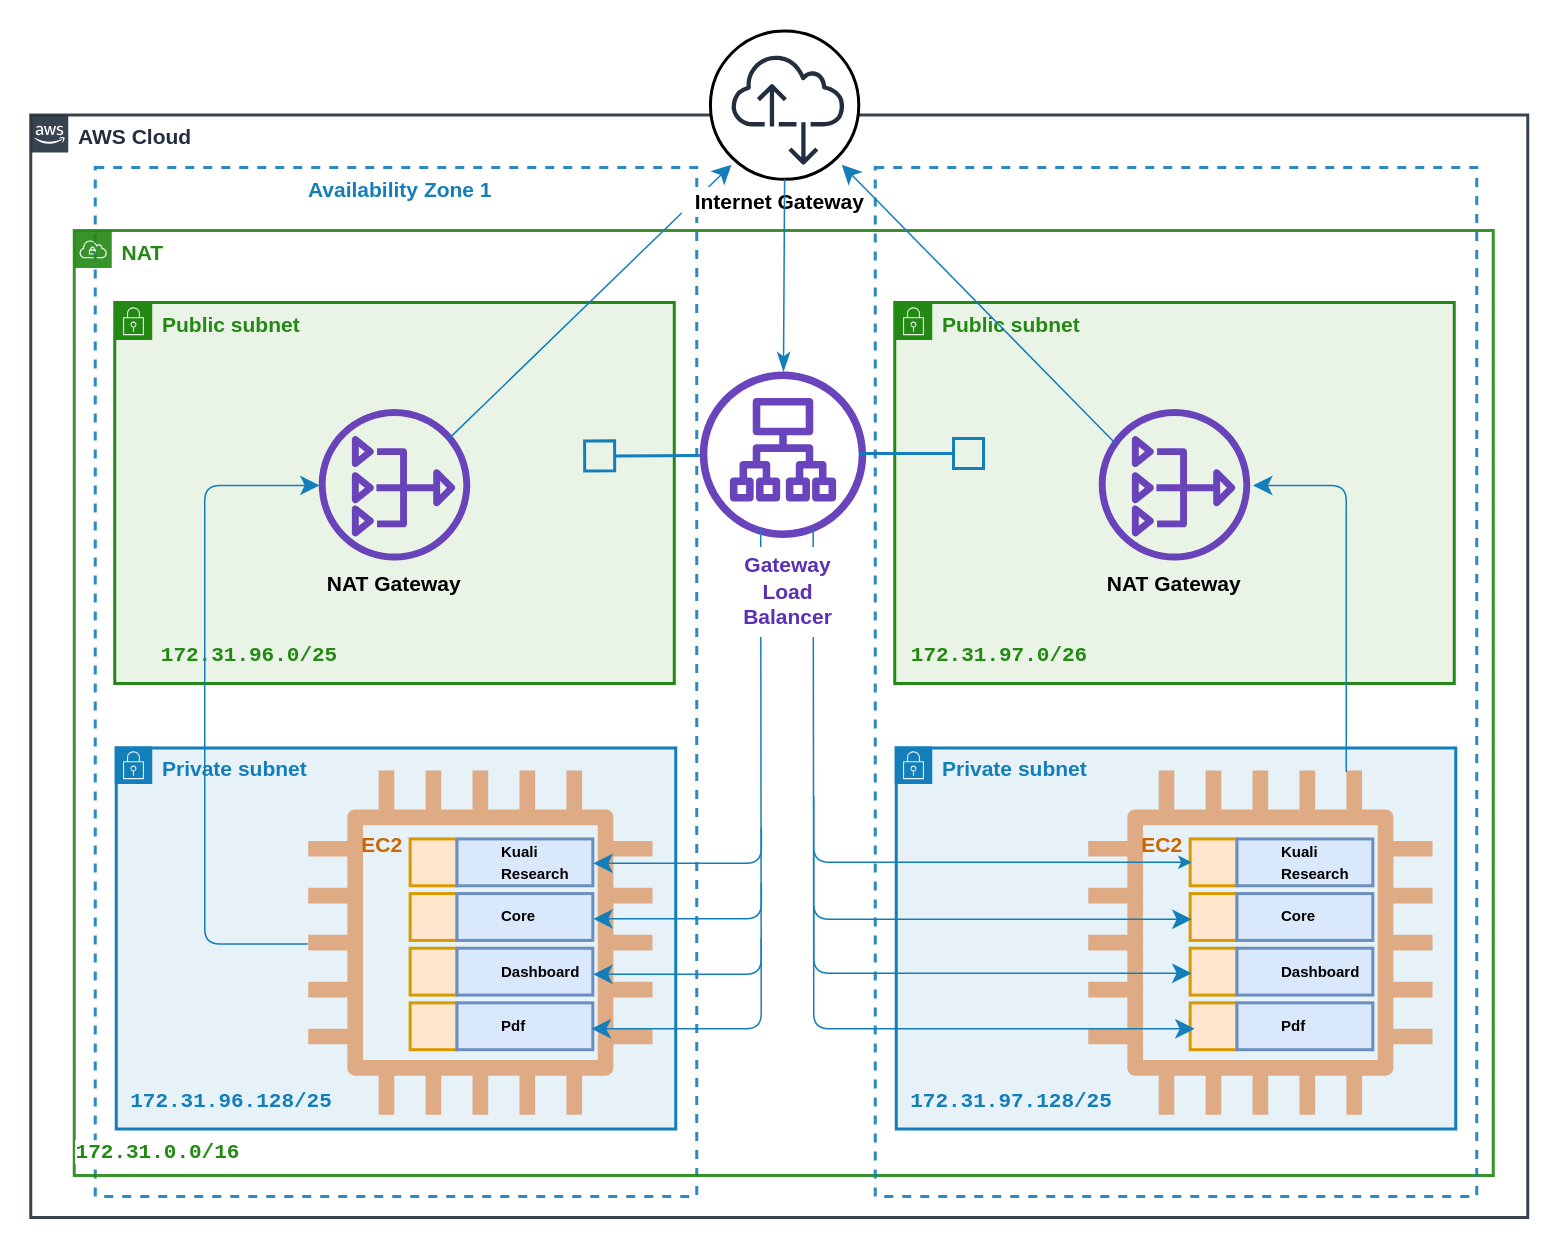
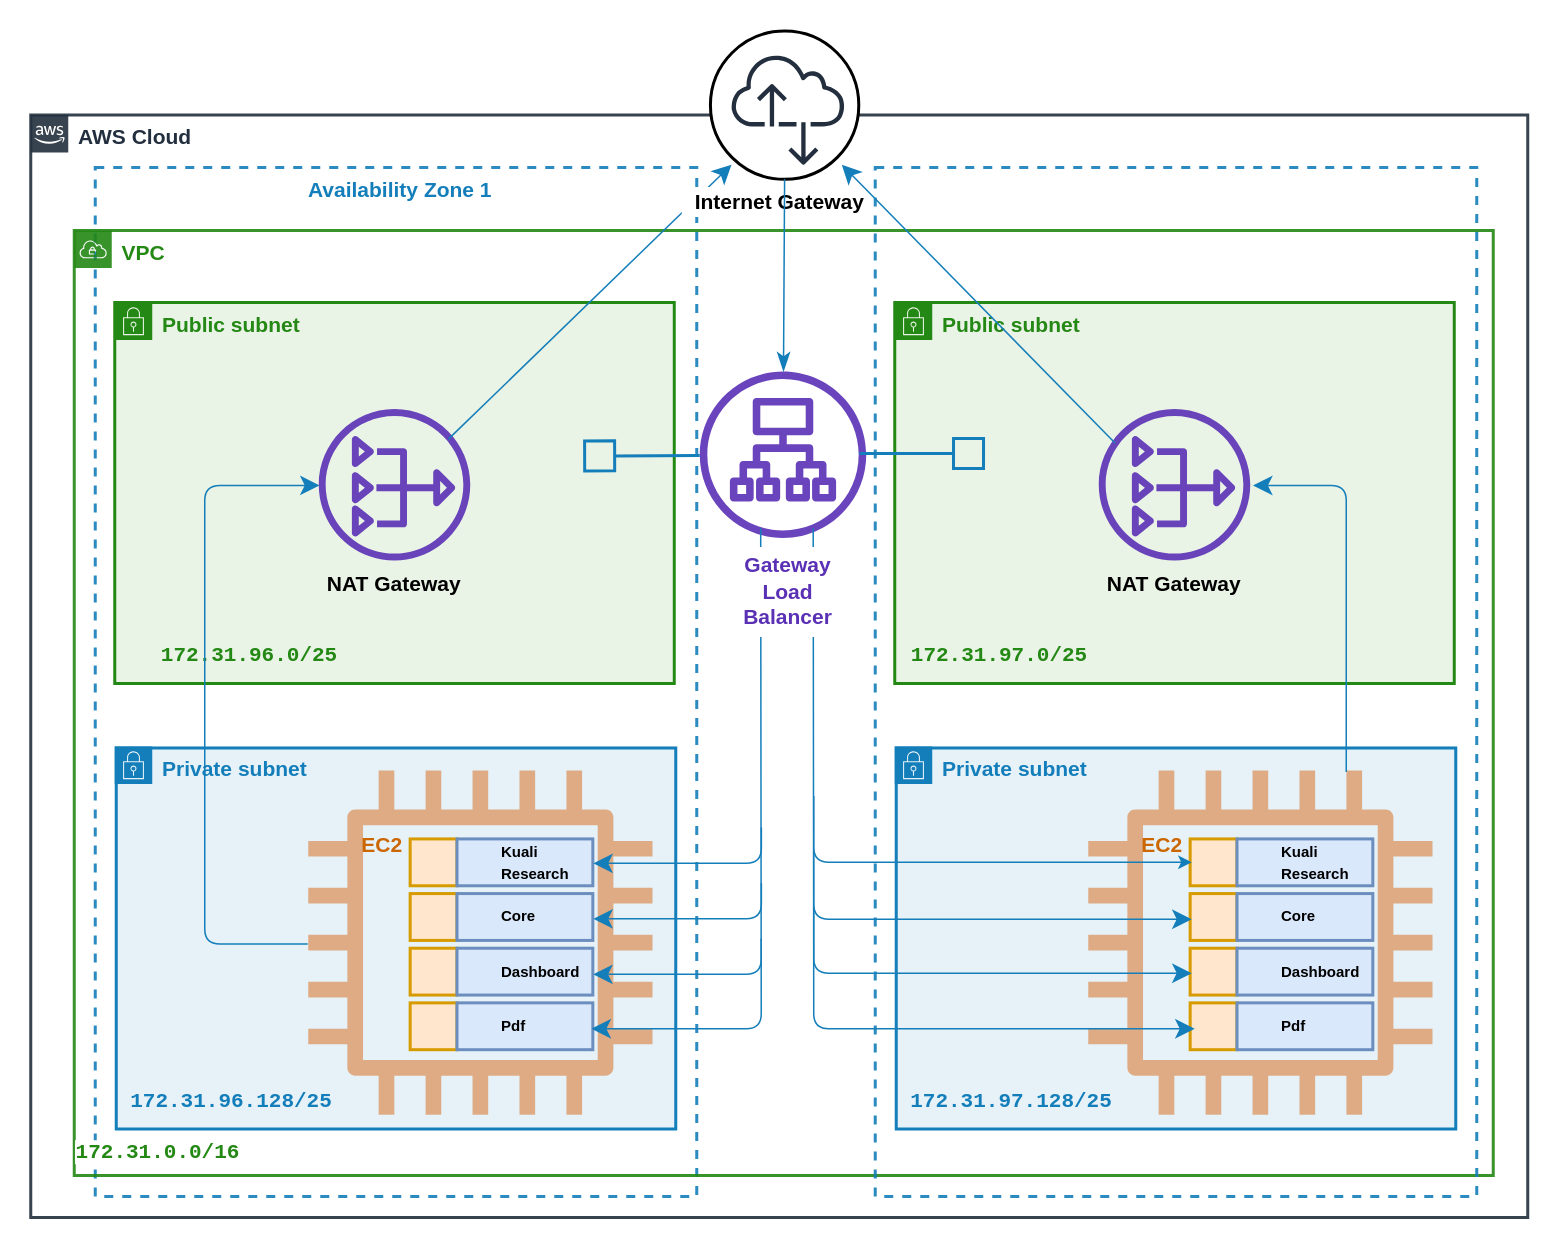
- <mxCell id="45" value="&lt;font color=&quot;#248814&quot; size=&quot;1&quot;&gt;&lt;b style=&quot;font-size: 14px&quot;&gt;NAT&lt;/b&gt;&lt;/font&gt;" style="points=[[0,0],[0.25,0],[0.5,0],[0.75,0],[1,0],[1,0.25],[1,0.5],[1,0.75],[1,1],[0.75,1],[0.5,1],[0.25,1],[0,1],[0,0.75],[0,0.5],[0,0.25]];outlineConnect=0;gradientColor=none;html=1;whiteSpace=wrap;fontSize=12;fontStyle=0;shape=mxgraph.aws4.group;grIcon=mxgraph.aws4.group_vpc;strokeColor=#248814;fillColor=none;verticalAlign=top;align=left;spacingLeft=30;fontColor=#AAB7B8;dashed=0;opacity=90;strokeWidth=2;" vertex="1" parent="44"><mxGeometry x="-35" y="-48" width="946" height="630" as="geometry" /></mxCell>
+ <mxCell id="45" value="&lt;font color=&quot;#248814&quot; size=&quot;1&quot;&gt;&lt;b style=&quot;font-size: 14px&quot;&gt;VPC&lt;/b&gt;&lt;/font&gt;" style="points=[[0,0],[0.25,0],[0.5,0],[0.75,0],[1,0],[1,0.25],[1,0.5],[1,0.75],[1,1],[0.75,1],[0.5,1],[0.25,1],[0,1],[0,0.75],[0,0.5],[0,0.25]];outlineConnect=0;gradientColor=none;html=1;whiteSpace=wrap;fontSize=12;fontStyle=0;shape=mxgraph.aws4.group;grIcon=mxgraph.aws4.group_vpc;strokeColor=#248814;fillColor=none;verticalAlign=top;align=left;spacingLeft=30;fontColor=#AAB7B8;dashed=0;opacity=90;strokeWidth=2;" vertex="1" parent="44"><mxGeometry x="-35" y="-48" width="946" height="630" as="geometry" /></mxCell>
- <mxCell id="62" value="172.31.97.0/26" style="text;resizable=0;autosize=1;align=center;verticalAlign=middle;points=[];fillColor=none;strokeColor=none;rounded=0;fontSize=14;fontColor=#248814;fontStyle=1;fontFamily=Courier New;" vertex="1" parent="58"><mxGeometry x="9" y="223" width="122" height="21" as="geometry" /></mxCell>
+ <mxCell id="62" value="172.31.97.0/25" style="text;resizable=0;autosize=1;align=center;verticalAlign=middle;points=[];fillColor=none;strokeColor=none;rounded=0;fontSize=14;fontColor=#248814;fontStyle=1;fontFamily=Courier New;" vertex="1" parent="58"><mxGeometry x="9" y="223" width="122" height="21" as="geometry" /></mxCell>
